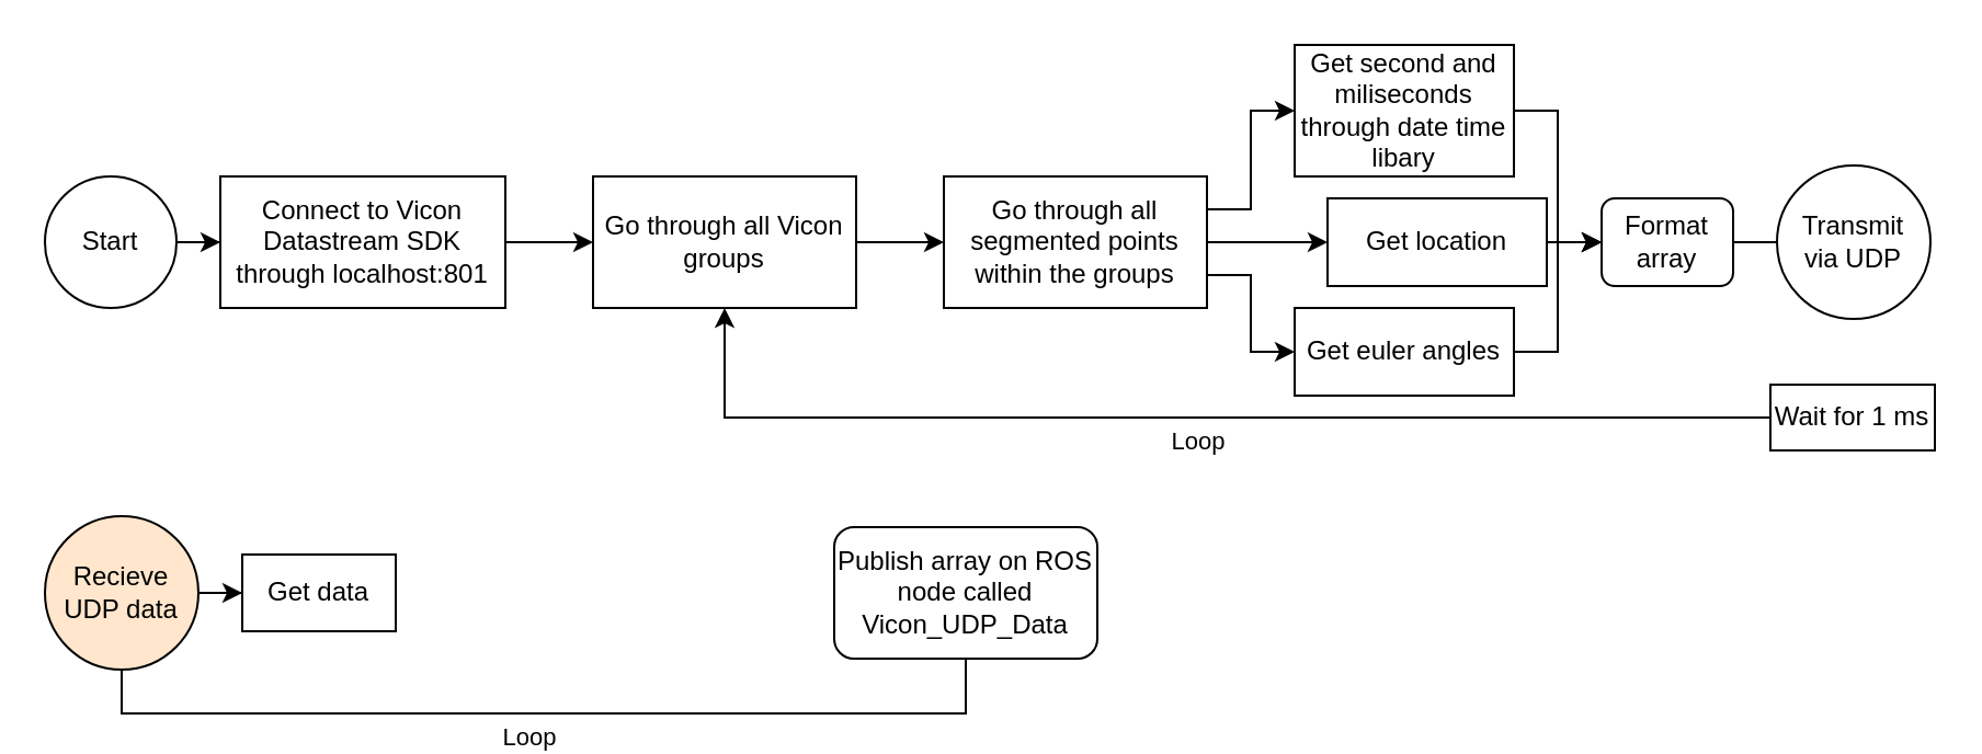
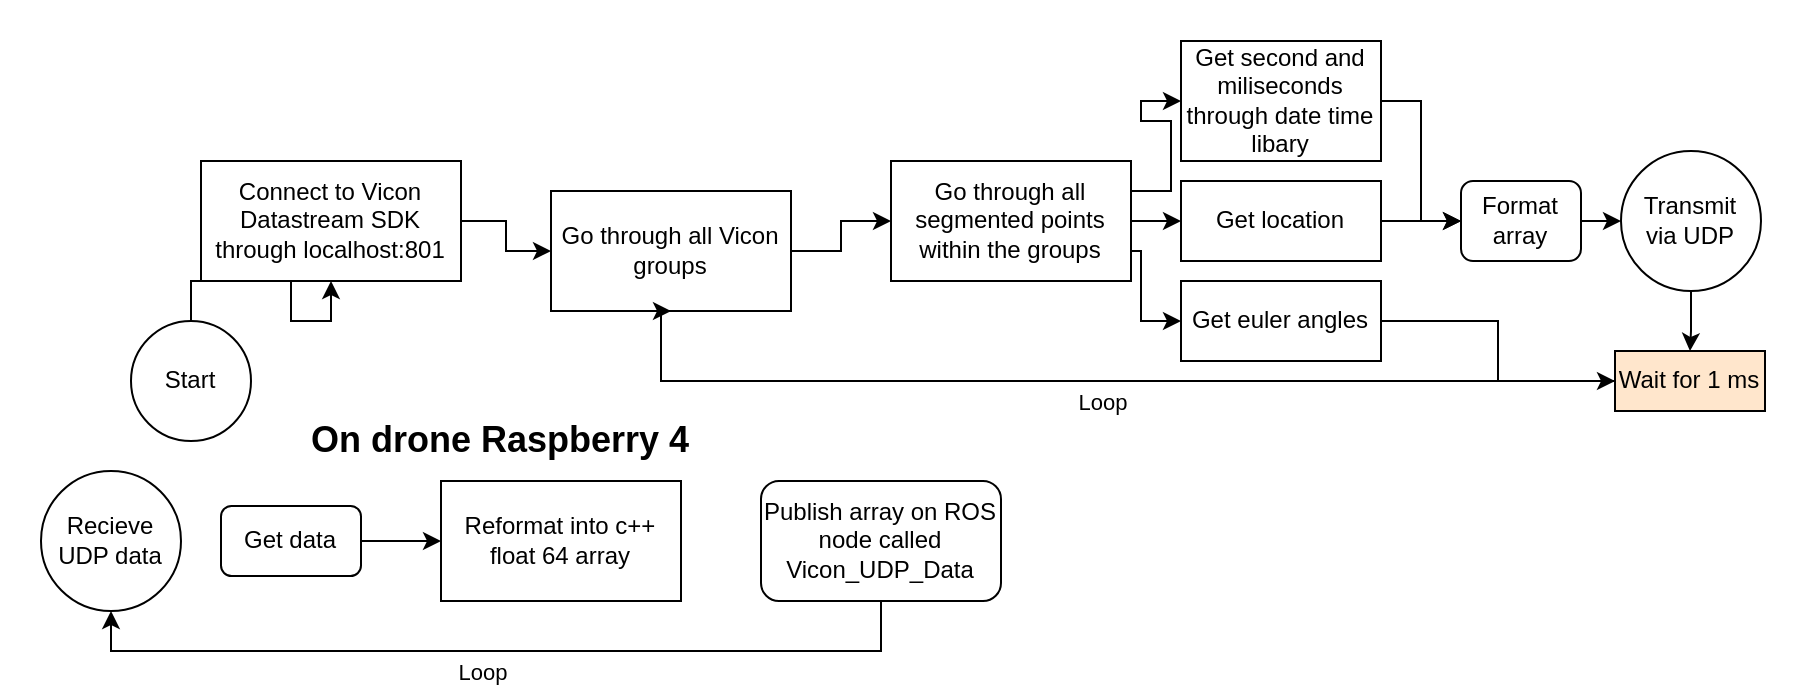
- <mxCell id="19" value="Start" style="ellipse;whiteSpace=wrap;html=1;aspect=fixed;" vertex="1" parent="1"><mxGeometry x="20" y="80" width="60" height="60" as="geometry" /></mxCell>
+ <mxCell id="19" value="Start" style="ellipse;whiteSpace=wrap;html=1;aspect=fixed;" vertex="1" parent="1"><mxGeometry x="65" y="160" width="60" height="60" as="geometry" /></mxCell>
- <mxCell id="5" value="Go through all Vicon groups" style="whiteSpace=wrap;html=1;rounded=0;" vertex="1" parent="1"><mxGeometry x="270" y="80" width="120" height="60" as="geometry" /></mxCell>
+ <mxCell id="5" value="Go through all Vicon groups" style="whiteSpace=wrap;html=1;rounded=0;" vertex="1" parent="1"><mxGeometry x="275" y="95" width="120" height="60" as="geometry" /></mxCell>
- <mxCell id="9" value="Go through all segmented points within the groups" style="whiteSpace=wrap;html=1;rounded=0;" vertex="1" parent="1"><mxGeometry x="430" y="80" width="120" height="60" as="geometry" /></mxCell>
+ <mxCell id="9" value="Go through all segmented points within the groups" style="whiteSpace=wrap;html=1;rounded=0;" vertex="1" parent="1"><mxGeometry x="445" y="80" width="120" height="60" as="geometry" /></mxCell>
- <mxCell id="11" value="Get location" style="whiteSpace=wrap;html=1;rounded=0;" vertex="1" parent="1"><mxGeometry x="605" y="90" width="100" height="40" as="geometry" /></mxCell>
+ <mxCell id="11" value="Get location" style="whiteSpace=wrap;html=1;rounded=0;" vertex="1" parent="1"><mxGeometry x="590" y="90" width="100" height="40" as="geometry" /></mxCell>
- <mxCell id="16" style="edgeStyle=orthogonalEdgeStyle;rounded=0;orthogonalLoop=1;jettySize=auto;html=1;exitX=1;exitY=0.5;exitDx=0;exitDy=0;entryX=0;entryY=0.5;entryDx=0;entryDy=0;endArrow=none;" edge="1" parent="1" source="17" target="23"><mxGeometry relative="1" as="geometry" /></mxCell>
+ <mxCell id="16" style="edgeStyle=orthogonalEdgeStyle;rounded=0;orthogonalLoop=1;jettySize=auto;html=1;exitX=1;exitY=0.5;exitDx=0;exitDy=0;entryX=0;entryY=0.5;entryDx=0;entryDy=0;" edge="1" parent="1" source="17" target="23"><mxGeometry relative="1" as="geometry" /></mxCell>
- <mxCell id="12" style="edgeStyle=orthogonalEdgeStyle;rounded=0;orthogonalLoop=1;jettySize=auto;html=1;exitX=1;exitY=0.5;exitDx=0;exitDy=0;entryX=0;entryY=0.5;entryDx=0;entryDy=0;" edge="1" parent="1" source="13" target="17"><mxGeometry relative="1" as="geometry" /></mxCell>
+ <mxCell id="12" style="edgeStyle=orthogonalEdgeStyle;rounded=0;orthogonalLoop=1;jettySize=auto;html=1;exitX=1;exitY=0.5;exitDx=0;exitDy=0;" edge="1" parent="1" source="13" target="33"><mxGeometry relative="1" as="geometry" /></mxCell>
+ <mxCell id="22" value="" style="edgeStyle=orthogonalEdgeStyle;rounded=0;orthogonalLoop=1;jettySize=auto;html=1;" edge="1" parent="1" source="23" target="33"><mxGeometry relative="1" as="geometry" /></mxCell>
- <mxCell id="33" value="Wait for 1 ms" style="whiteSpace=wrap;html=1;" vertex="1" parent="1"><mxGeometry x="807" y="175" width="75" height="30" as="geometry" /></mxCell>
+ <mxCell id="33" value="Wait for 1 ms" style="whiteSpace=wrap;html=1;fillColor=#ffe6cc;" vertex="1" parent="1"><mxGeometry x="807" y="175" width="75" height="30" as="geometry" /></mxCell>
+ <mxCell id="32" value="&lt;b&gt;&lt;font style=&quot;font-size: 18px;&quot;&gt;On drone Raspberry 4&lt;/font&gt;&lt;/b&gt;" style="text;html=1;align=center;verticalAlign=middle;whiteSpace=wrap;rounded=0;" vertex="1" parent="1"><mxGeometry x="150" y="205" width="200" height="30" as="geometry" /></mxCell>
- <mxCell id="25" value="Recieve&lt;br&gt;UDP data" style="ellipse;whiteSpace=wrap;html=1;aspect=fixed;fillColor=#ffe6cc;" vertex="1" parent="1"><mxGeometry x="20" y="235" width="70" height="70" as="geometry" /></mxCell>
+ <mxCell id="25" value="Recieve&lt;br&gt;UDP data" style="ellipse;whiteSpace=wrap;html=1;aspect=fixed;" vertex="1" parent="1"><mxGeometry x="20" y="235" width="70" height="70" as="geometry" /></mxCell>
- <mxCell id="24" value="" style="edgeStyle=orthogonalEdgeStyle;rounded=0;orthogonalLoop=1;jettySize=auto;html=1;" edge="1" parent="1" source="25" target="27"><mxGeometry relative="1" as="geometry" /></mxCell>
- <mxCell id="27" value="Get data" style="whiteSpace=wrap;html=1;" vertex="1" parent="1"><mxGeometry x="110" y="252.5" width="70" height="35" as="geometry" /></mxCell>
+ <mxCell id="27" value="Get data" style="whiteSpace=wrap;html=1;rounded=1;" vertex="1" parent="1"><mxGeometry x="110" y="252.5" width="70" height="35" as="geometry" /></mxCell>
+ <mxCell id="26" value="" style="edgeStyle=orthogonalEdgeStyle;rounded=0;orthogonalLoop=1;jettySize=auto;html=1;" edge="1" parent="1" source="27" target="28"><mxGeometry relative="1" as="geometry" /></mxCell>
+ <mxCell id="28" value="Reformat into c++ float 64 array" style="whiteSpace=wrap;html=1;" vertex="1" parent="1"><mxGeometry x="220" y="240" width="120" height="60" as="geometry" /></mxCell>
- <mxCell id="29" style="edgeStyle=orthogonalEdgeStyle;rounded=0;orthogonalLoop=1;jettySize=auto;html=1;exitX=0.5;exitY=1;exitDx=0;exitDy=0;entryX=0.5;entryY=1;entryDx=0;entryDy=0;endArrow=none;" edge="1" parent="1" source="31" target="25"><mxGeometry relative="1" as="geometry" /></mxCell>
+ <mxCell id="29" style="edgeStyle=orthogonalEdgeStyle;rounded=0;orthogonalLoop=1;jettySize=auto;html=1;exitX=0.5;exitY=1;exitDx=0;exitDy=0;entryX=0.5;entryY=1;entryDx=0;entryDy=0;" edge="1" parent="1" source="31" target="25"><mxGeometry relative="1" as="geometry" /></mxCell>
